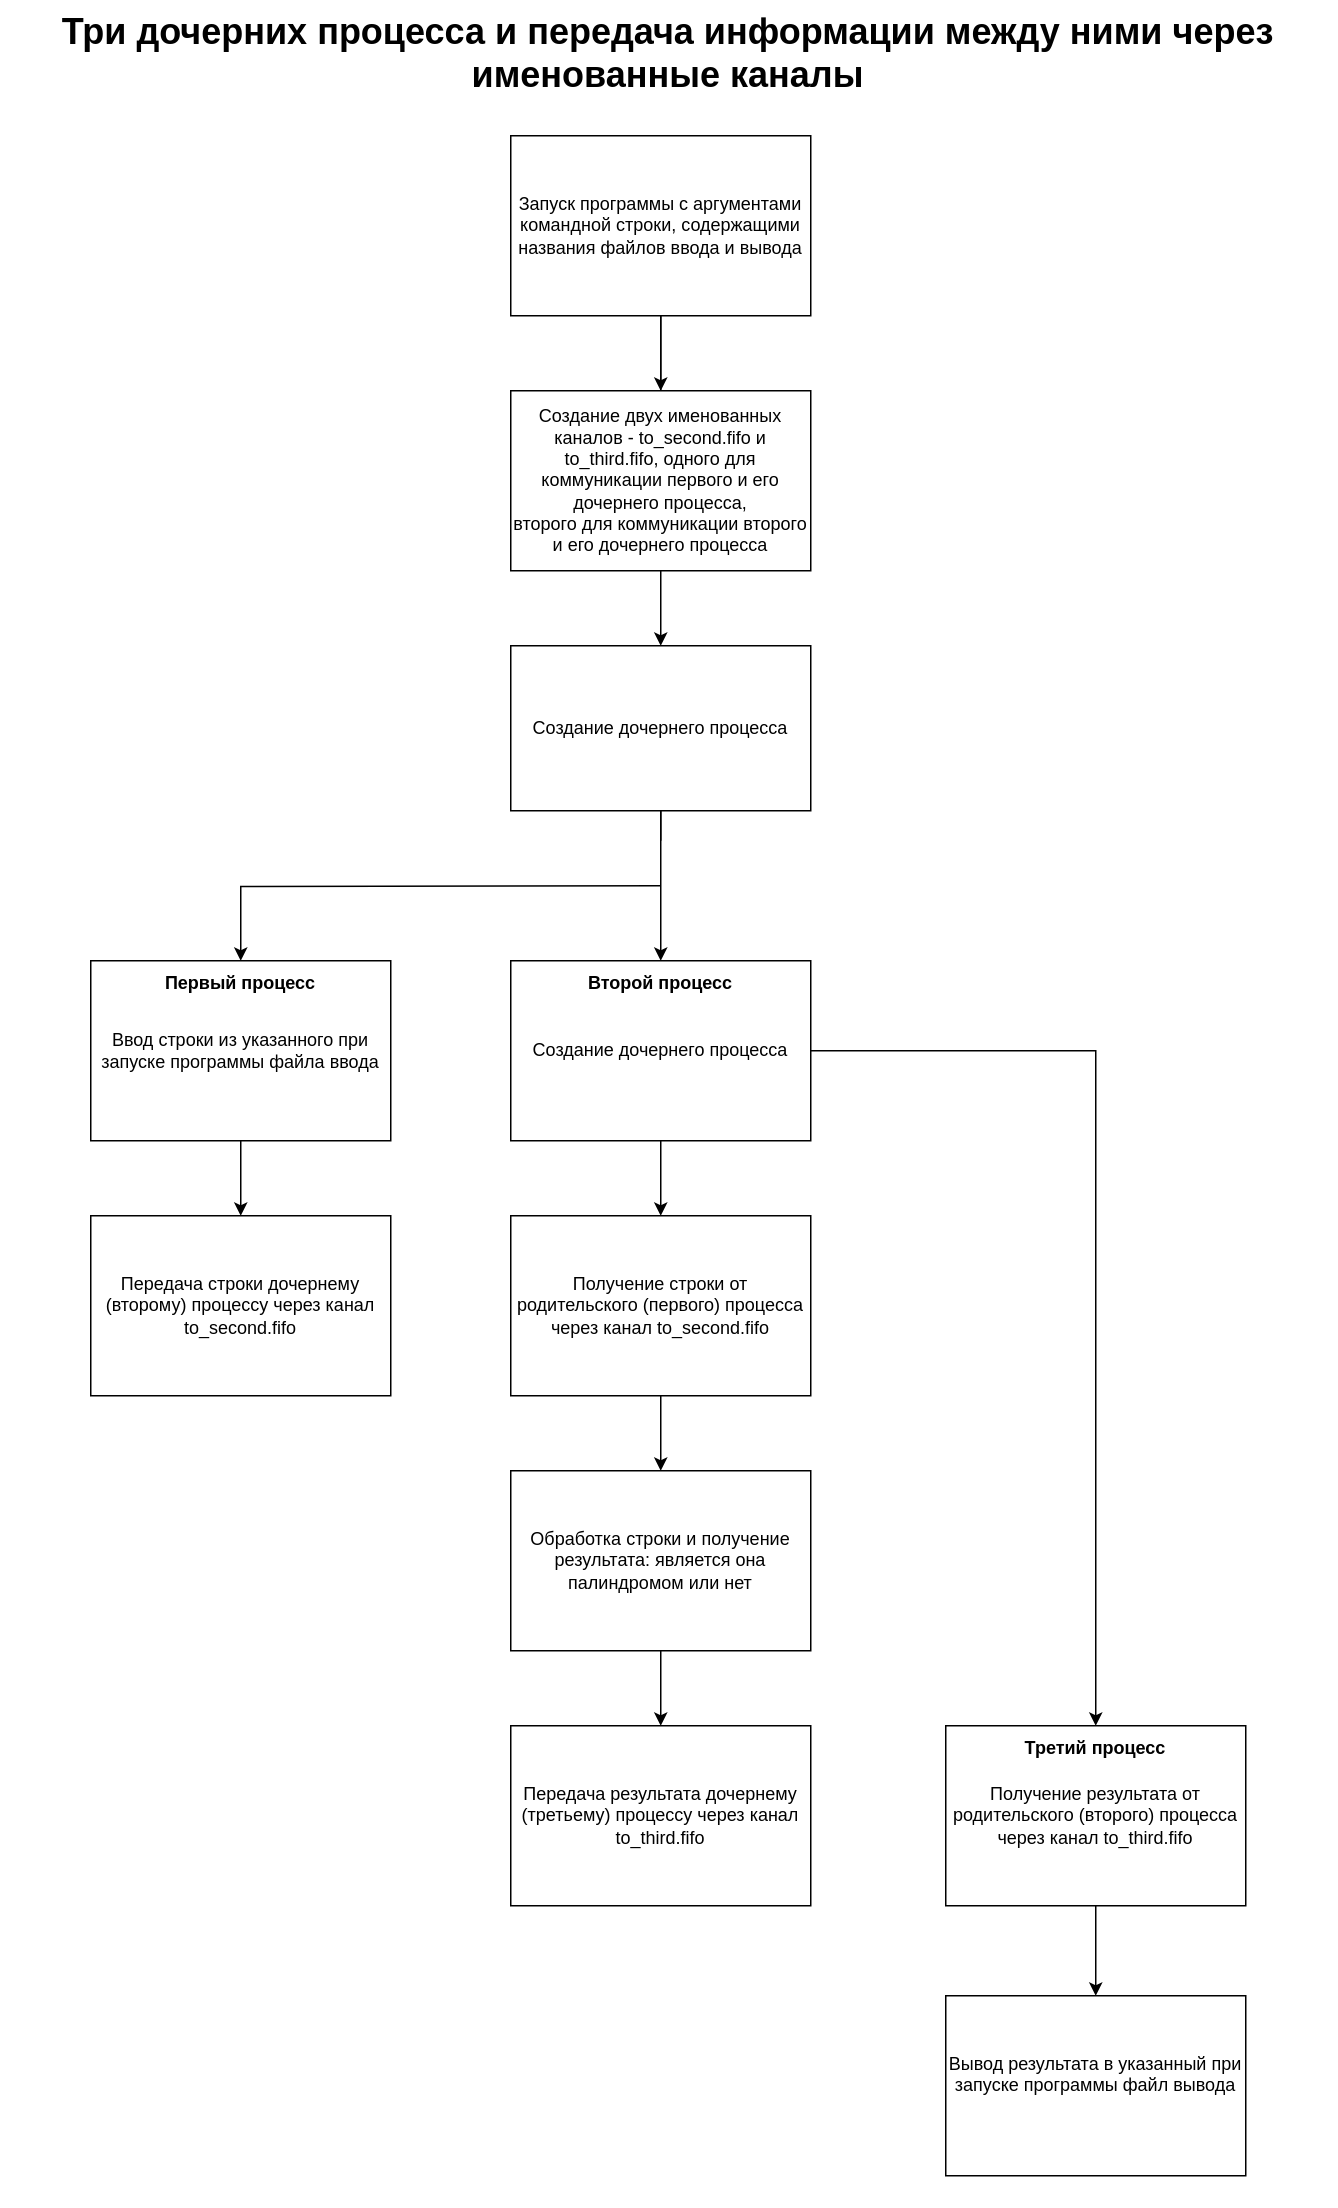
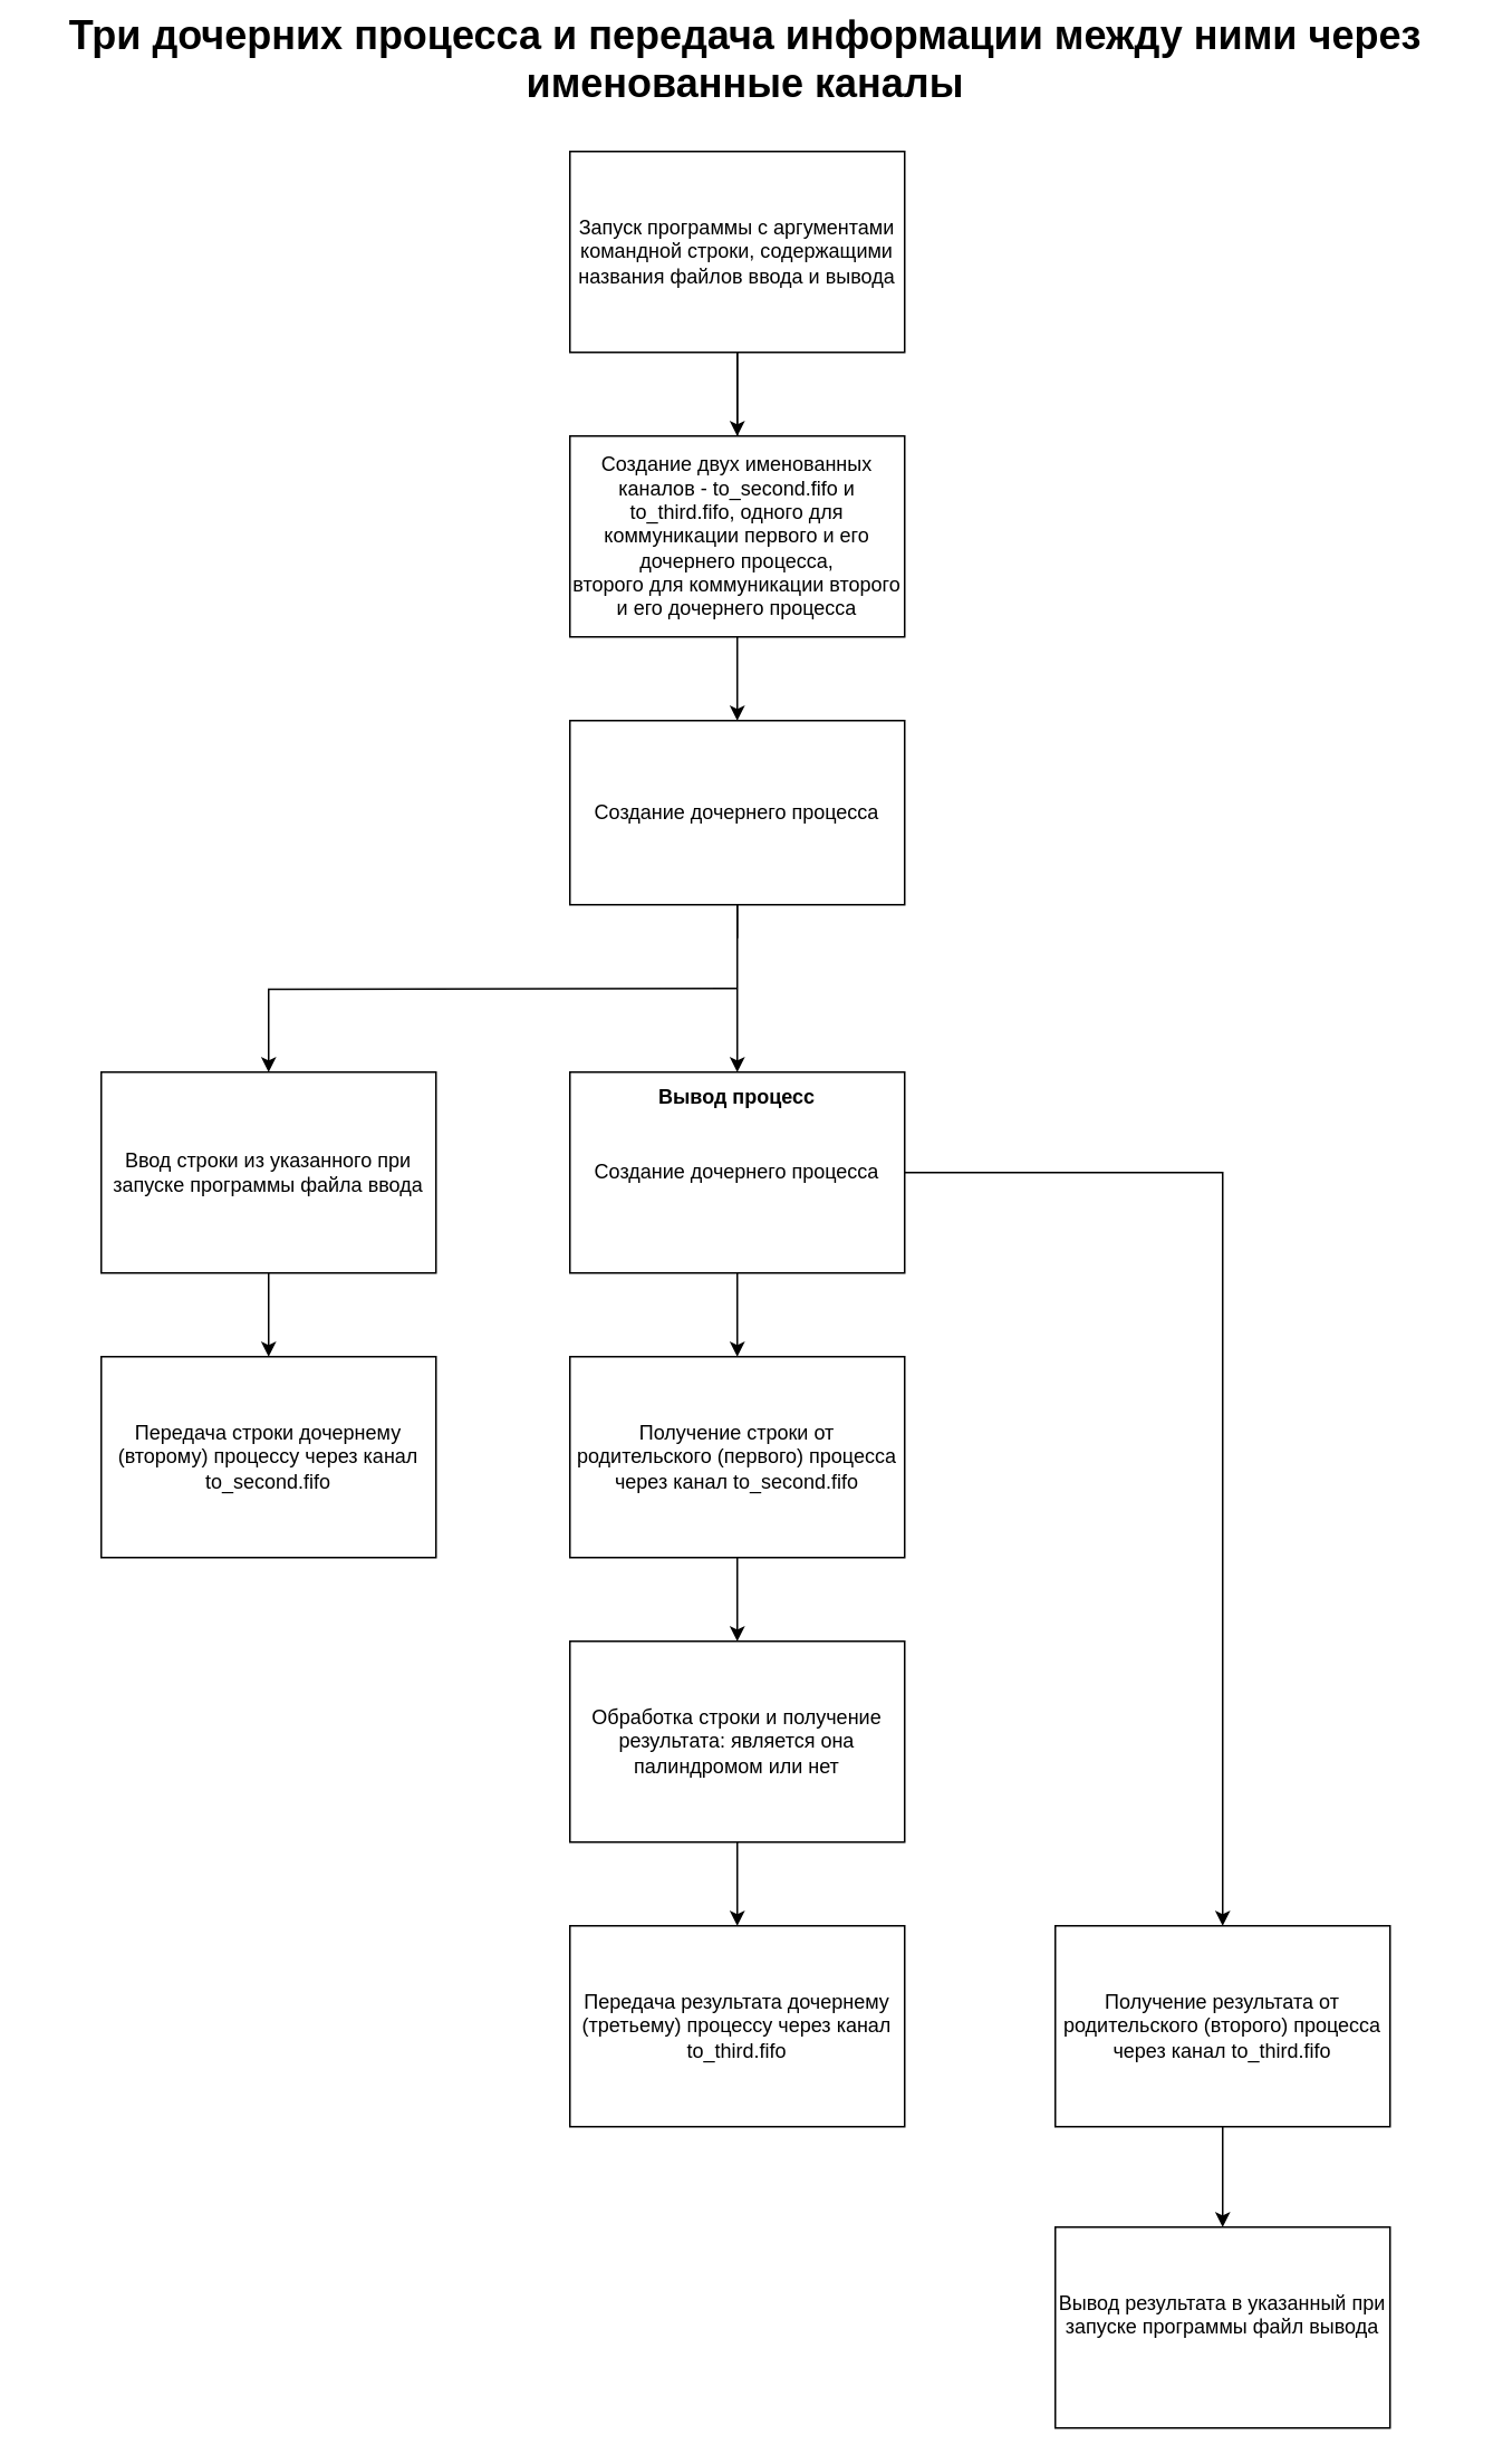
- <mxCell id="12" value="&lt;div&gt;Первый процесс&lt;/div&gt;" style="text;html=1;strokeColor=none;fillColor=none;align=center;verticalAlign=middle;whiteSpace=wrap;rounded=0;fontSize=12;fontStyle=1" vertex="1" parent="1"><mxGeometry x="105" y="640" width="110" height="30" as="geometry" /></mxCell>
- <mxCell id="18" value="&lt;div&gt;Второй процесс&lt;br&gt;&lt;/div&gt;" style="text;html=1;strokeColor=none;fillColor=none;align=center;verticalAlign=middle;whiteSpace=wrap;rounded=0;fontSize=12;fontStyle=1" vertex="1" parent="1"><mxGeometry x="385" y="640" width="110" height="30" as="geometry" /></mxCell>
+ <mxCell id="18" value="&lt;div&gt;Вывод процесс&lt;br&gt;&lt;/div&gt;" style="text;html=1;strokeColor=none;fillColor=none;align=center;verticalAlign=middle;whiteSpace=wrap;rounded=0;fontSize=12;fontStyle=1" vertex="1" parent="1"><mxGeometry x="385" y="640" width="110" height="30" as="geometry" /></mxCell>
- <mxCell id="23" value="&lt;div&gt;Третий процесс&lt;br&gt;&lt;/div&gt;" style="text;html=1;strokeColor=none;fillColor=none;align=center;verticalAlign=middle;whiteSpace=wrap;rounded=0;fontSize=12;fontStyle=1" vertex="1" parent="1"><mxGeometry x="675" y="1150" width="110" height="30" as="geometry" /></mxCell>
